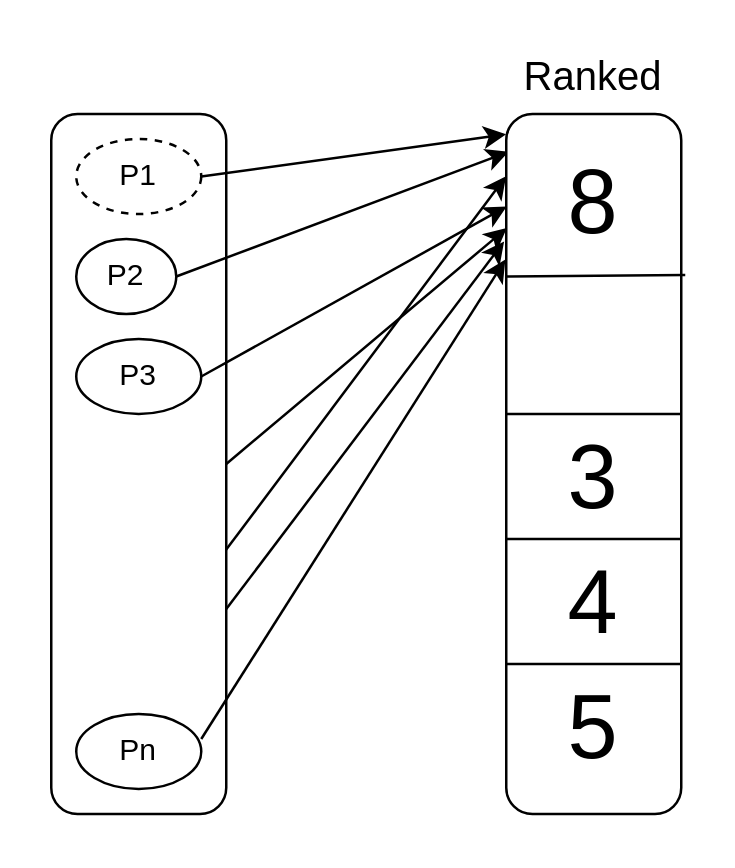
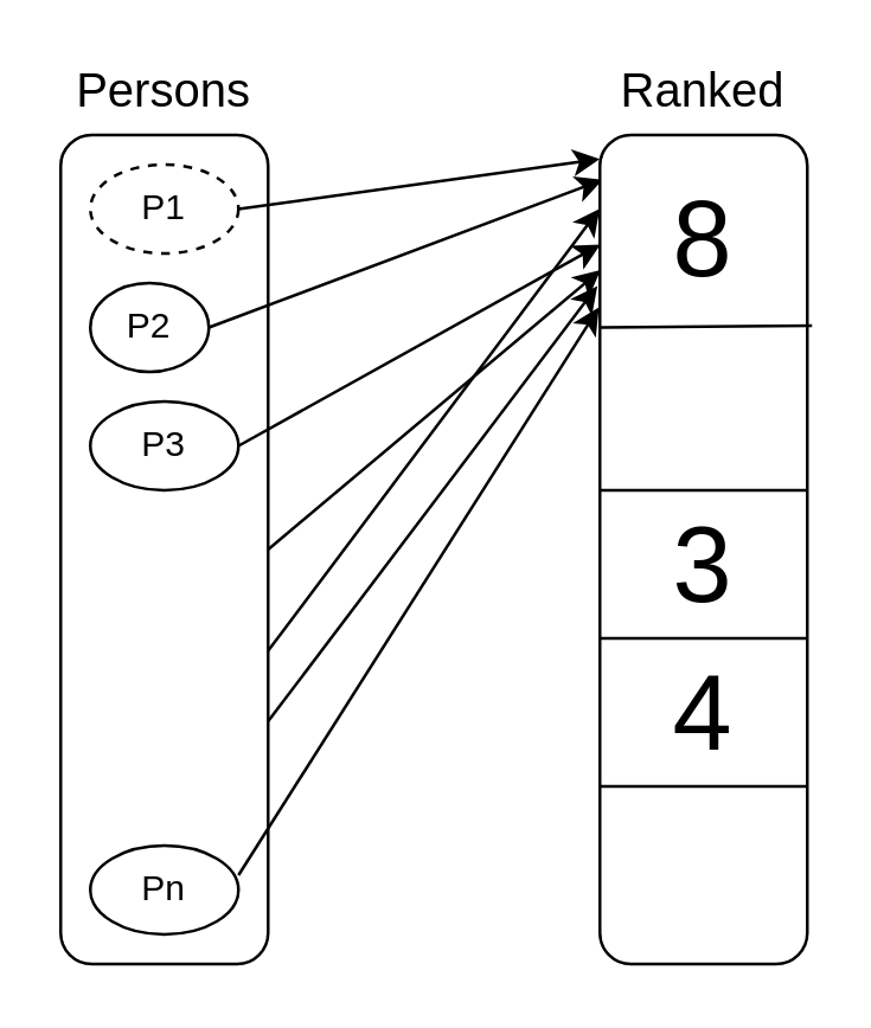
+ <mxCell id="11" value="&lt;font style=&quot;font-size: 16px&quot;&gt;Persons&lt;/font&gt;" style="text;html=1;strokeColor=none;fillColor=none;align=center;verticalAlign=middle;whiteSpace=wrap;rounded=0;" parent="1" vertex="1"><mxGeometry x="25" y="20" width="60" height="20" as="geometry" /></mxCell>
- <mxCell id="25" value="&lt;font style=&quot;font-size: 36px&quot;&gt;5&lt;/font&gt;" style="text;html=1;strokeColor=none;fillColor=none;align=center;verticalAlign=middle;whiteSpace=wrap;rounded=0;" parent="16" vertex="1"><mxGeometry x="15" y="230" width="40" height="30" as="geometry" /></mxCell>
